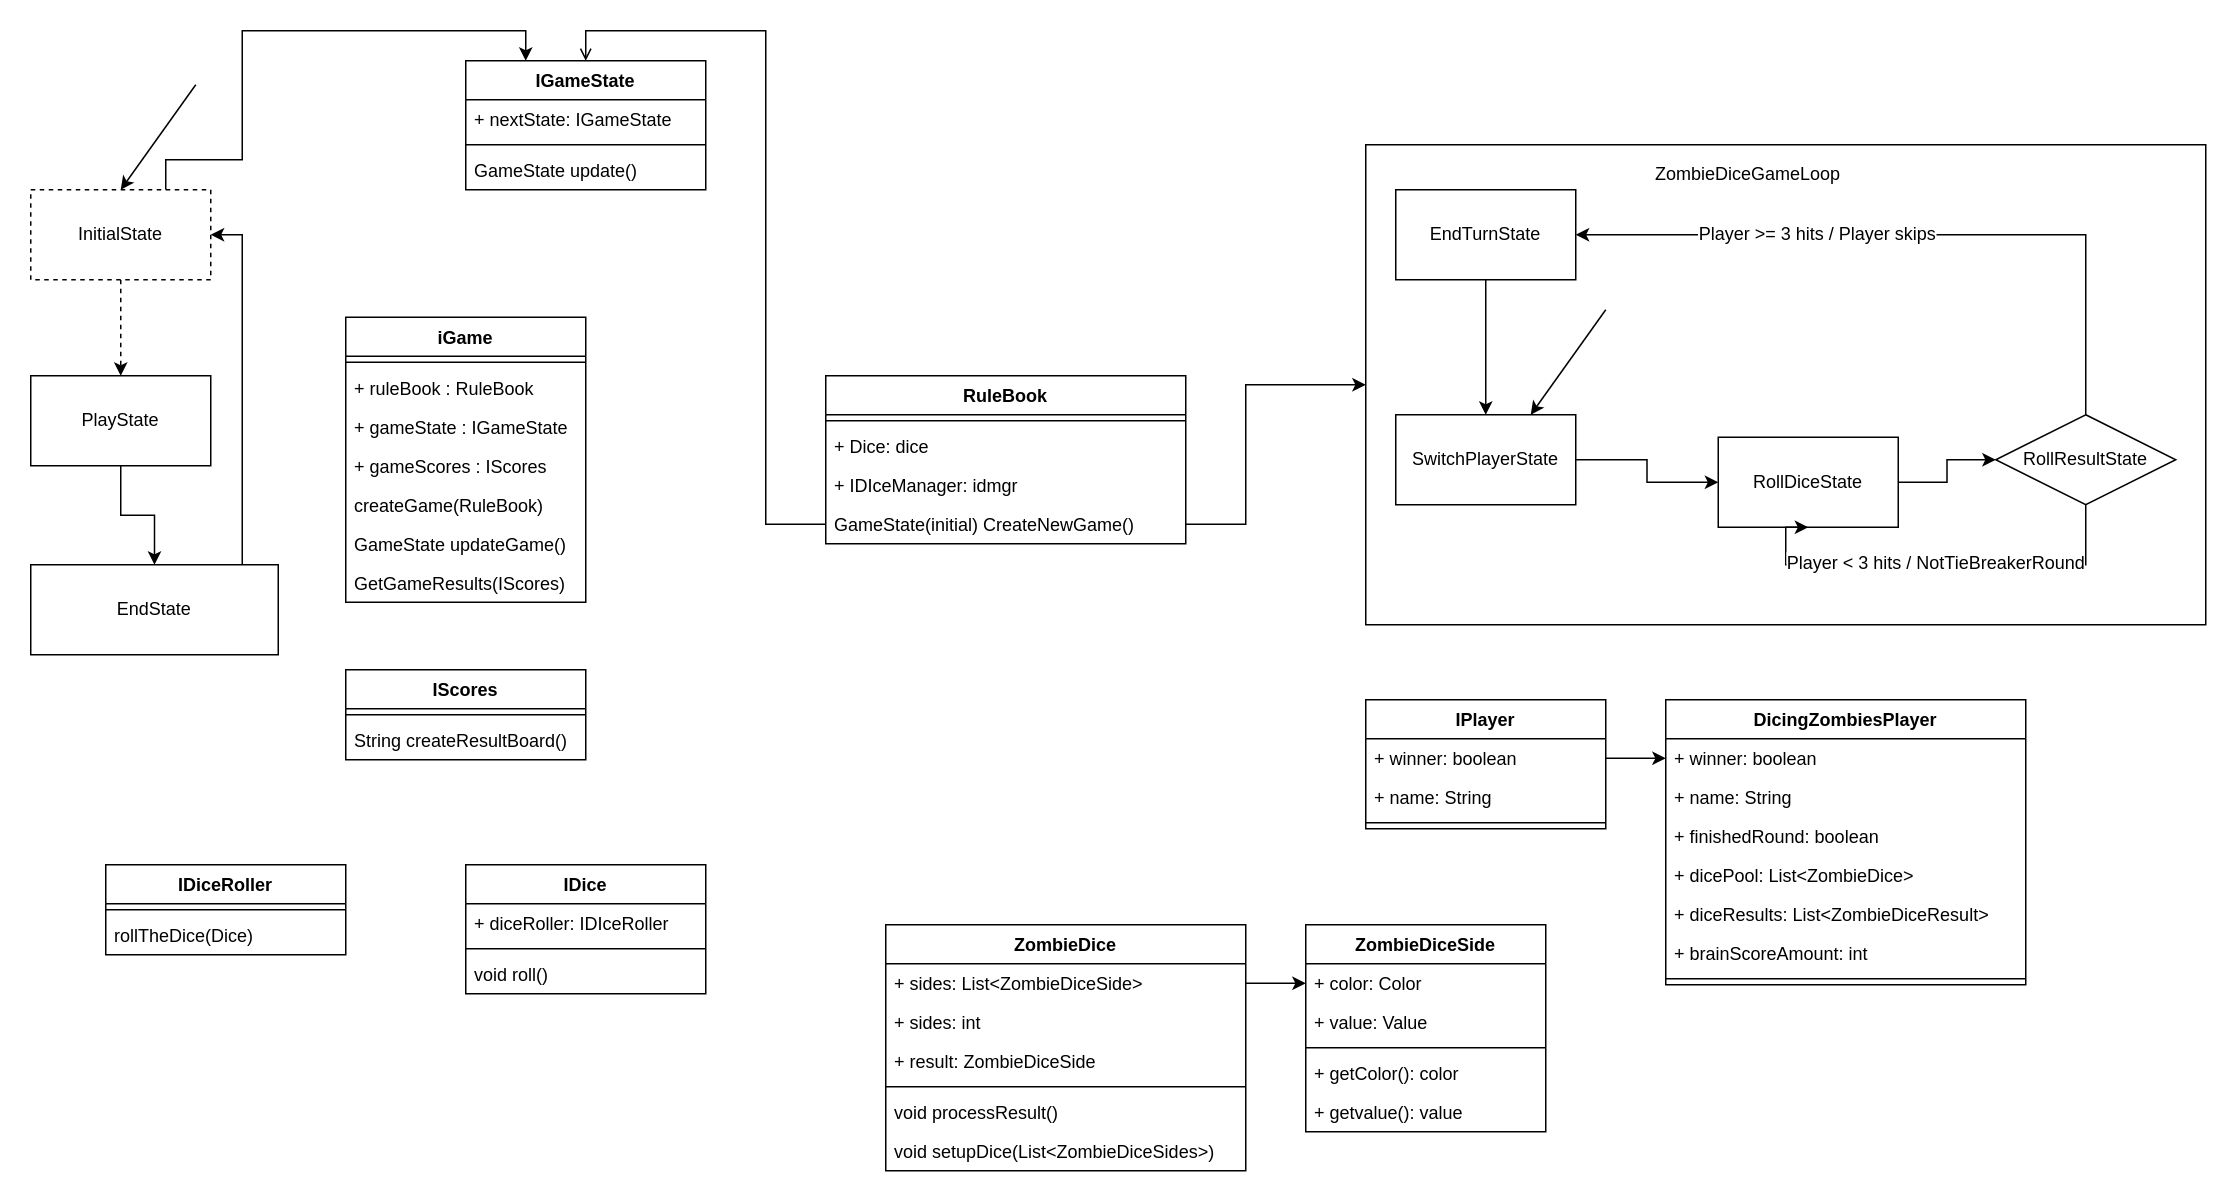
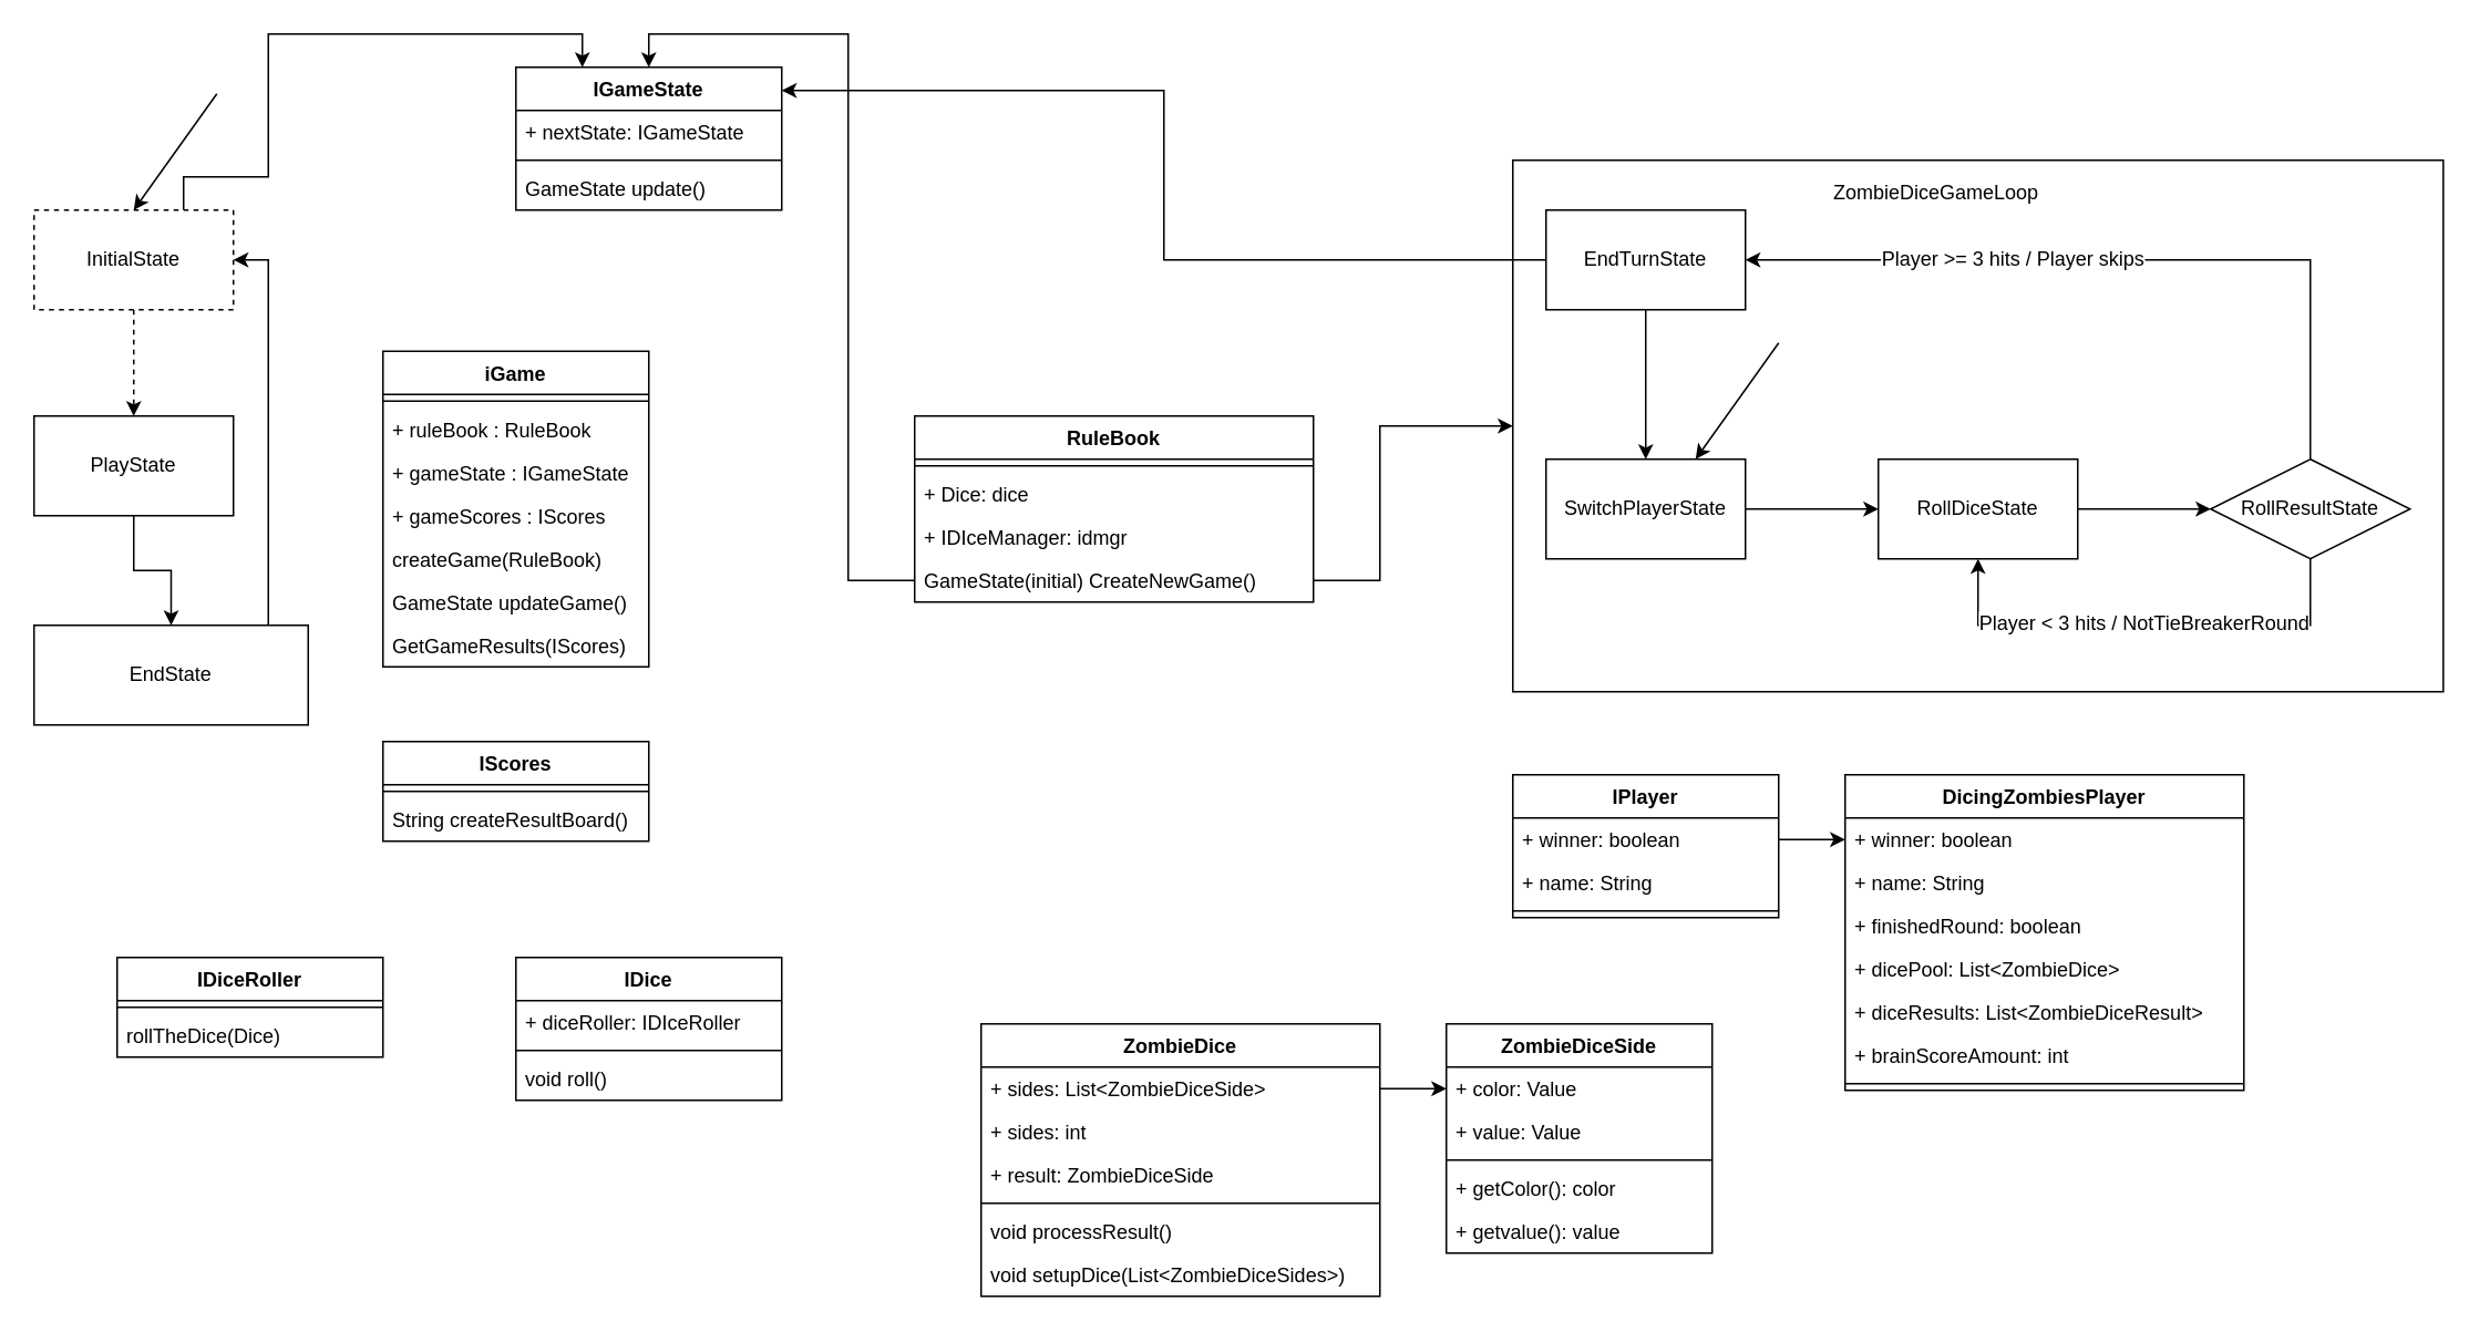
- <mxCell id="52" style="edgeStyle=orthogonalEdgeStyle;rounded=0;orthogonalLoop=1;jettySize=auto;html=1;exitX=0;exitY=0.5;exitDx=0;exitDy=0;entryX=0.5;entryY=0;entryDx=0;entryDy=0;endArrow=open;" edge="1" parent="1" source="20" target="30"><mxGeometry relative="1" as="geometry"><mxPoint x="600.529" y="375.176" as="sourcePoint" /></mxGeometry></mxCell>
+ <mxCell id="52" style="edgeStyle=orthogonalEdgeStyle;rounded=0;orthogonalLoop=1;jettySize=auto;html=1;exitX=0;exitY=0.5;exitDx=0;exitDy=0;entryX=0.5;entryY=0;entryDx=0;entryDy=0;" edge="1" parent="1" source="20" target="30"><mxGeometry relative="1" as="geometry"><mxPoint x="600.529" y="375.176" as="sourcePoint" /></mxGeometry></mxCell>
+ <mxCell id="13" style="edgeStyle=orthogonalEdgeStyle;rounded=0;orthogonalLoop=1;jettySize=auto;html=1;entryX=1;entryY=0.163;entryDx=0;entryDy=0;entryPerimeter=0;" edge="1" parent="1" source="14" target="30"><mxGeometry relative="1" as="geometry" /></mxCell>
- <mxCell id="7" value="RollDiceState" style="rounded=0;whiteSpace=wrap;html=1;" vertex="1" parent="1"><mxGeometry x="1145" y="291" width="120" height="60" as="geometry" /></mxCell>
+ <mxCell id="7" value="RollDiceState" style="rounded=0;whiteSpace=wrap;html=1;" vertex="1" parent="1"><mxGeometry x="1130" y="276" width="120" height="60" as="geometry" /></mxCell>
- <mxCell id="75" value="+ color: Color" style="text;strokeColor=none;fillColor=none;align=left;verticalAlign=top;spacingLeft=4;spacingRight=4;overflow=hidden;rotatable=0;points=[[0,0.5],[1,0.5]];portConstraint=eastwest;" vertex="1" parent="74"><mxGeometry y="26" width="160" height="26" as="geometry" /></mxCell>
+ <mxCell id="75" value="+ color: Value" style="text;strokeColor=none;fillColor=none;align=left;verticalAlign=top;spacingLeft=4;spacingRight=4;overflow=hidden;rotatable=0;points=[[0,0.5],[1,0.5]];portConstraint=eastwest;" vertex="1" parent="74"><mxGeometry y="26" width="160" height="26" as="geometry" /></mxCell>
